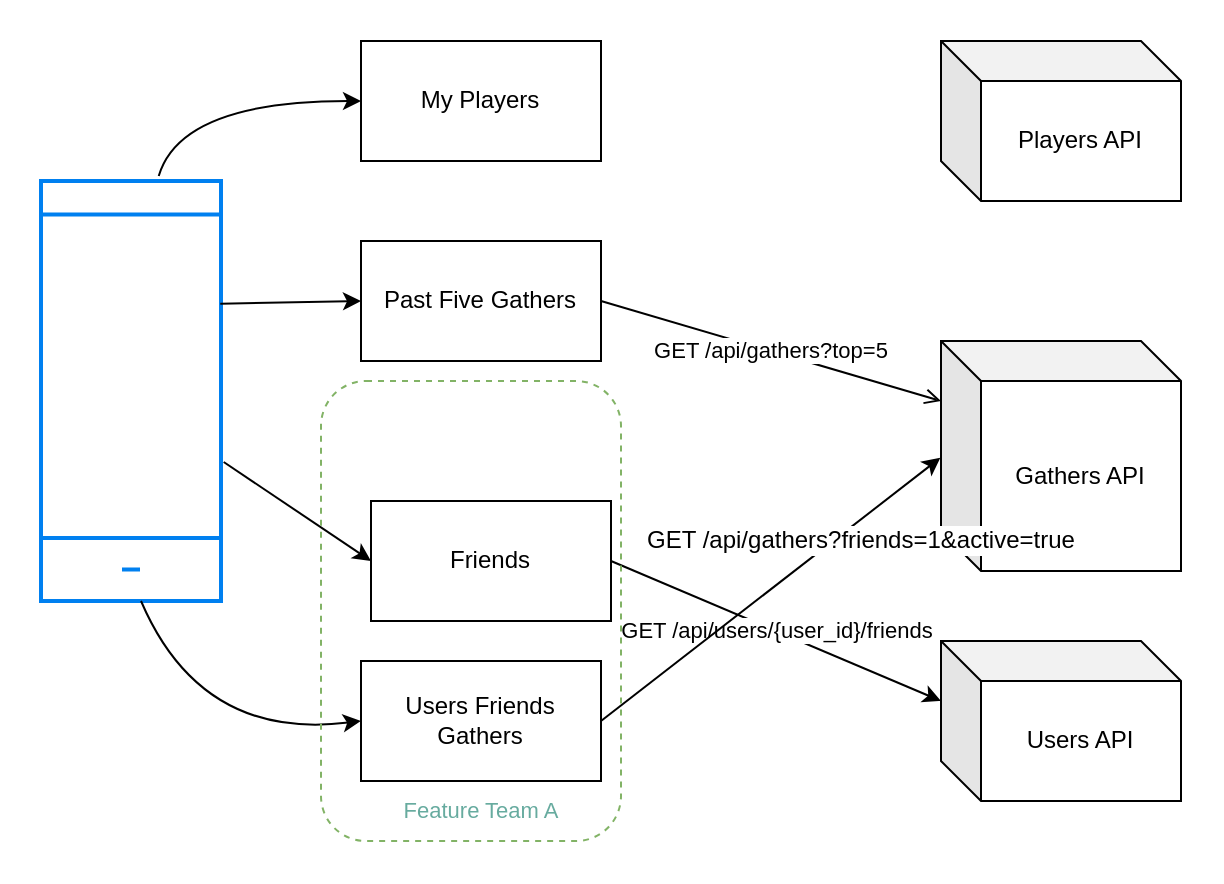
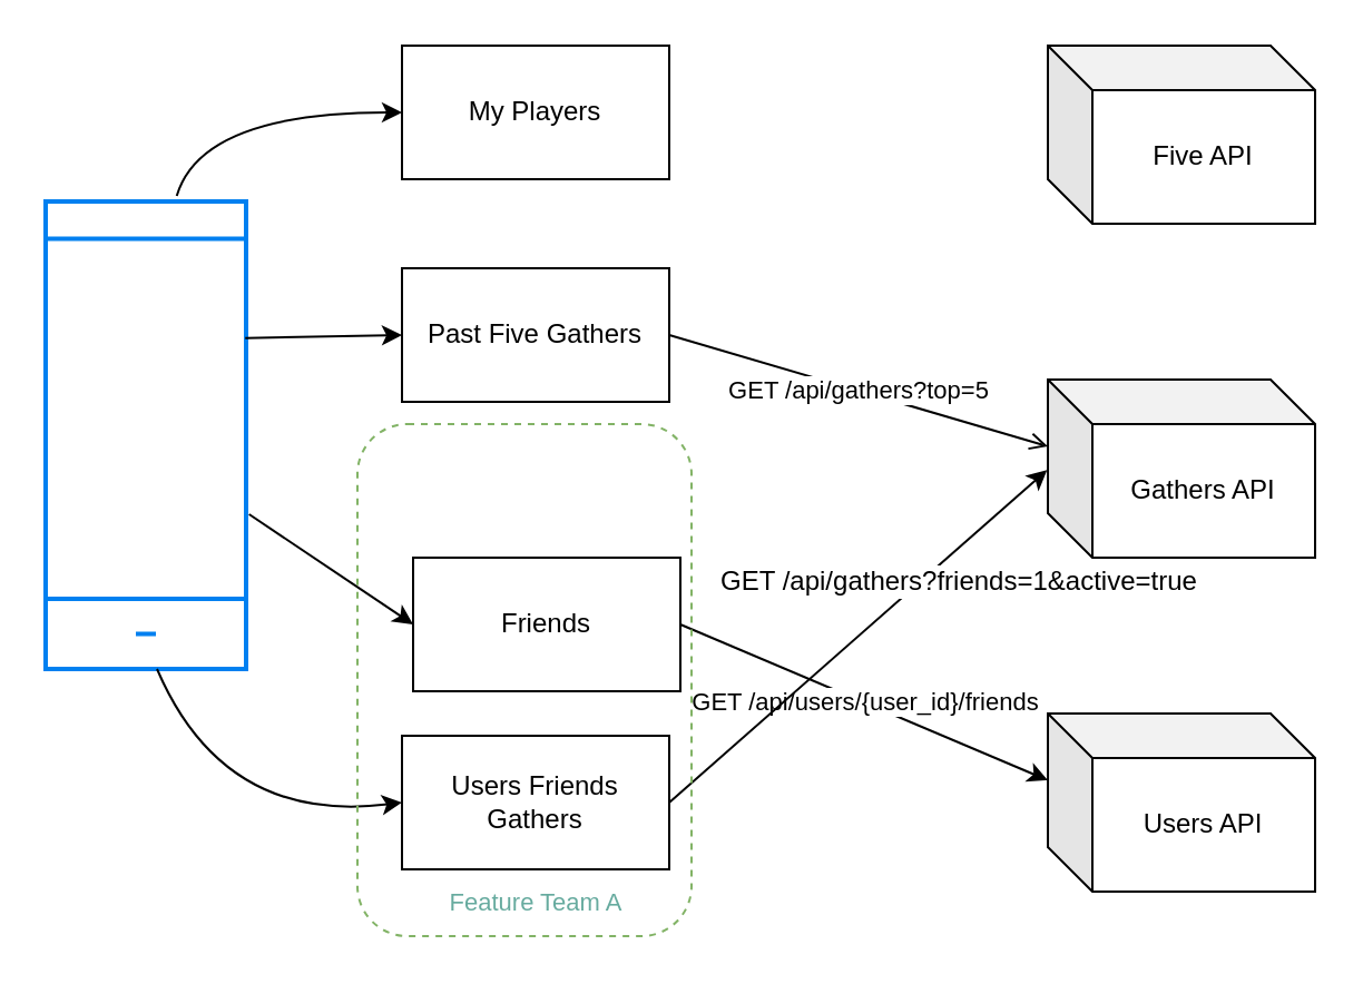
- <mxCell id="11" value="Players API" style="shape=cube;whiteSpace=wrap;html=1;boundedLbl=1;backgroundOutline=1;darkOpacity=0.05;darkOpacity2=0.1;" vertex="1" parent="1"><mxGeometry x="470" y="20" width="120" height="80" as="geometry" /></mxCell>
+ <mxCell id="11" value="Five API" style="shape=cube;whiteSpace=wrap;html=1;boundedLbl=1;backgroundOutline=1;darkOpacity=0.05;darkOpacity2=0.1;" vertex="1" parent="1"><mxGeometry x="470" y="20" width="120" height="80" as="geometry" /></mxCell>
- <mxCell id="12" value="Gathers API" style="shape=cube;whiteSpace=wrap;html=1;boundedLbl=1;backgroundOutline=1;darkOpacity=0.05;darkOpacity2=0.1;" vertex="1" parent="1"><mxGeometry x="470" y="170" width="120" height="115" as="geometry" /></mxCell>
+ <mxCell id="12" value="Gathers API" style="shape=cube;whiteSpace=wrap;html=1;boundedLbl=1;backgroundOutline=1;darkOpacity=0.05;darkOpacity2=0.1;" vertex="1" parent="1"><mxGeometry x="470" y="170" width="120" height="80" as="geometry" /></mxCell>
